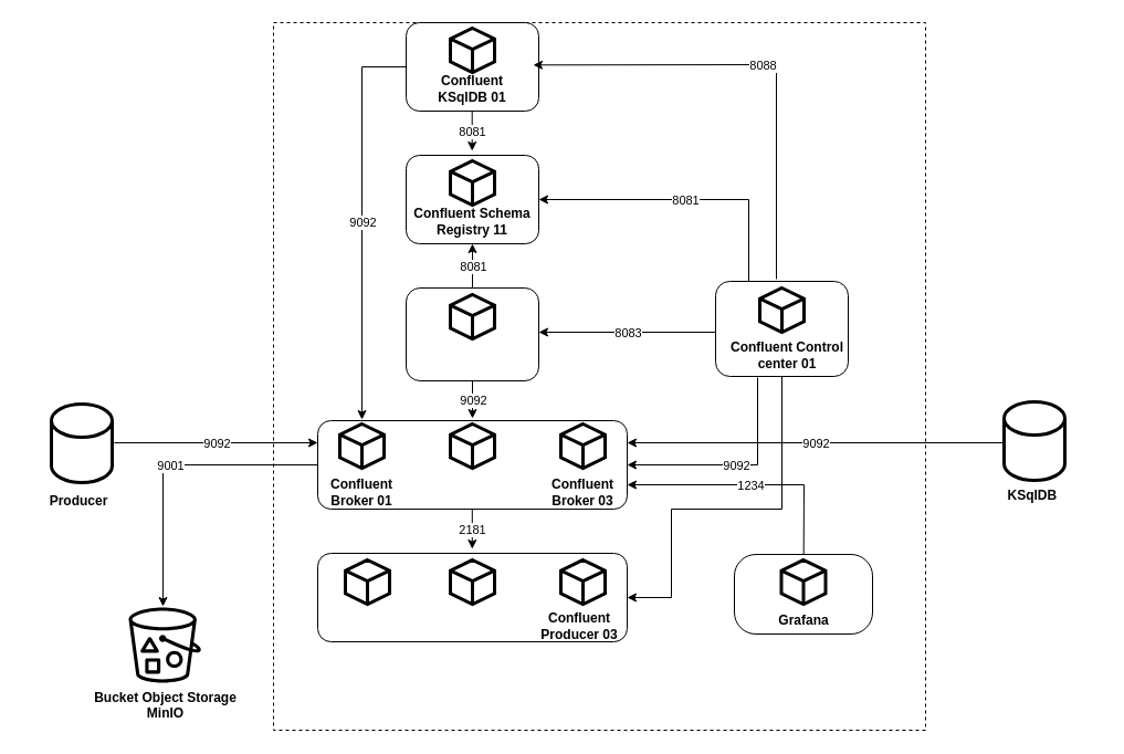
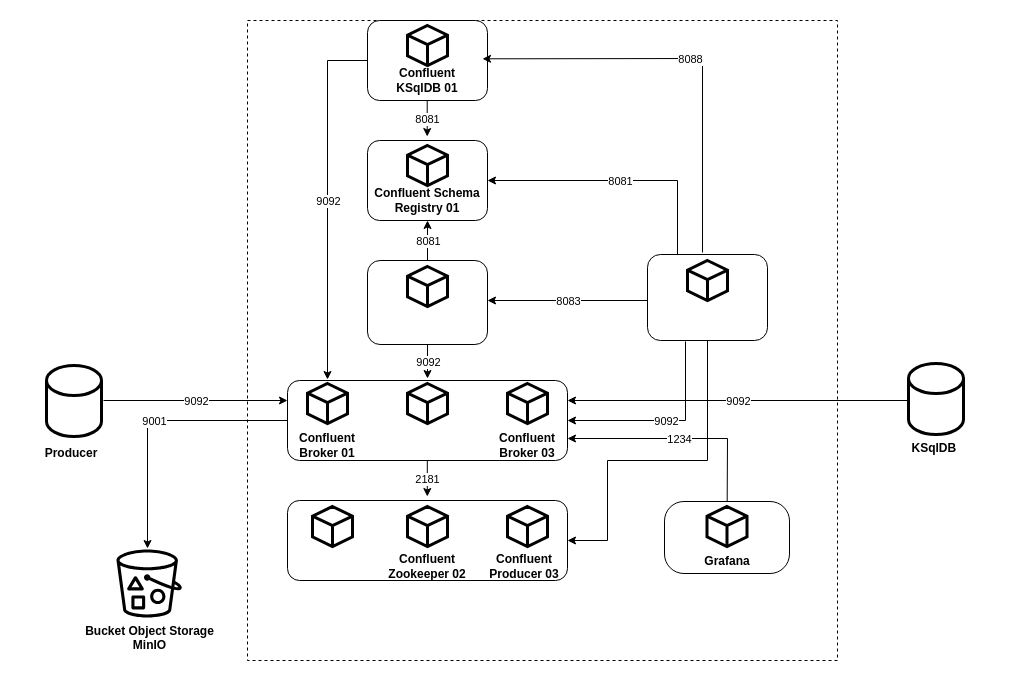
- <mxCell id="20" value="Confluent Schema Registry 11" style="text;html=1;align=center;verticalAlign=middle;whiteSpace=wrap;rounded=0;strokeWidth=1;fontStyle=1" parent="2" vertex="1"><mxGeometry x="125" y="165" width="110" height="30" as="geometry" /></mxCell>
+ <mxCell id="20" value="Confluent Schema Registry 01" style="text;html=1;align=center;verticalAlign=middle;whiteSpace=wrap;rounded=0;strokeWidth=1;fontStyle=1" parent="2" vertex="1"><mxGeometry x="125" y="165" width="110" height="30" as="geometry" /></mxCell>
- <mxCell id="22" value="Confluent Control center 01" style="text;html=1;align=center;verticalAlign=middle;whiteSpace=wrap;rounded=0;fontStyle=1" parent="2" vertex="1"><mxGeometry x="410" y="286" width="110" height="30" as="geometry" /></mxCell>
+ <mxCell id="24" value="Confluent Zookeeper 02" style="text;html=1;align=center;verticalAlign=middle;whiteSpace=wrap;rounded=0;fontStyle=1" parent="2" vertex="1"><mxGeometry x="140" y="531" width="80" height="30" as="geometry" /></mxCell>
